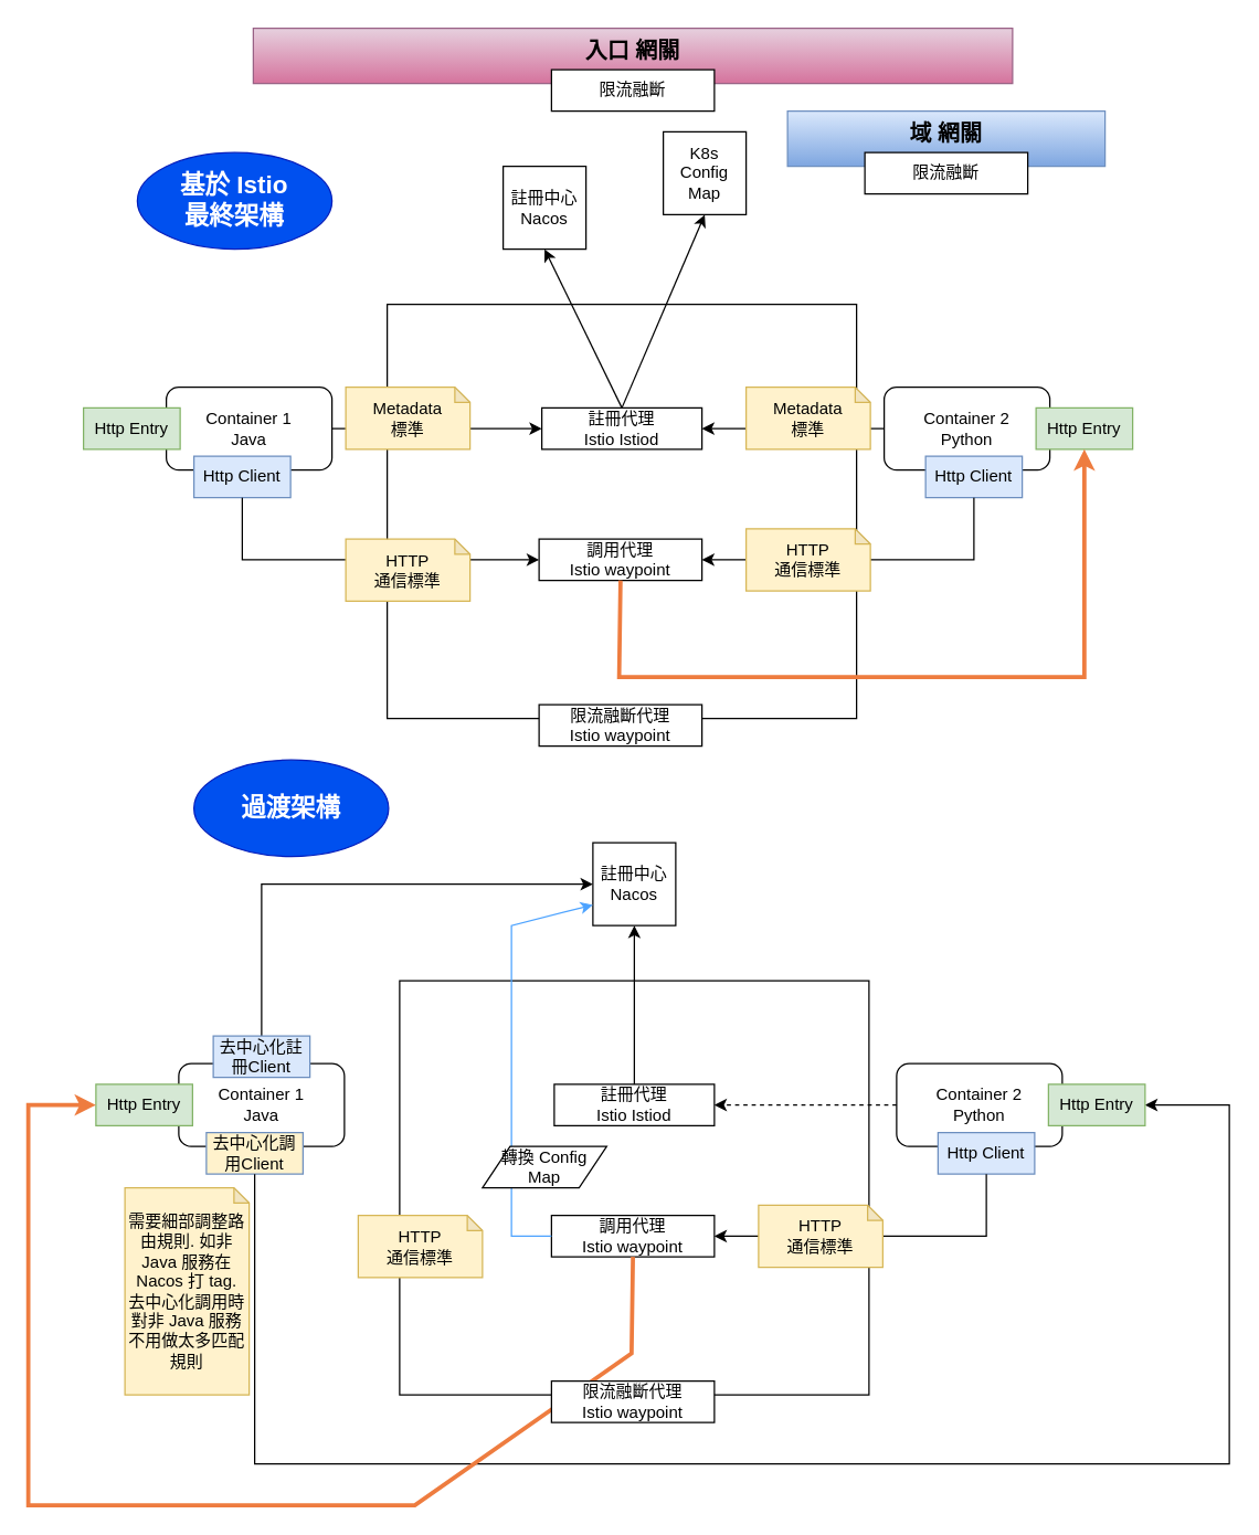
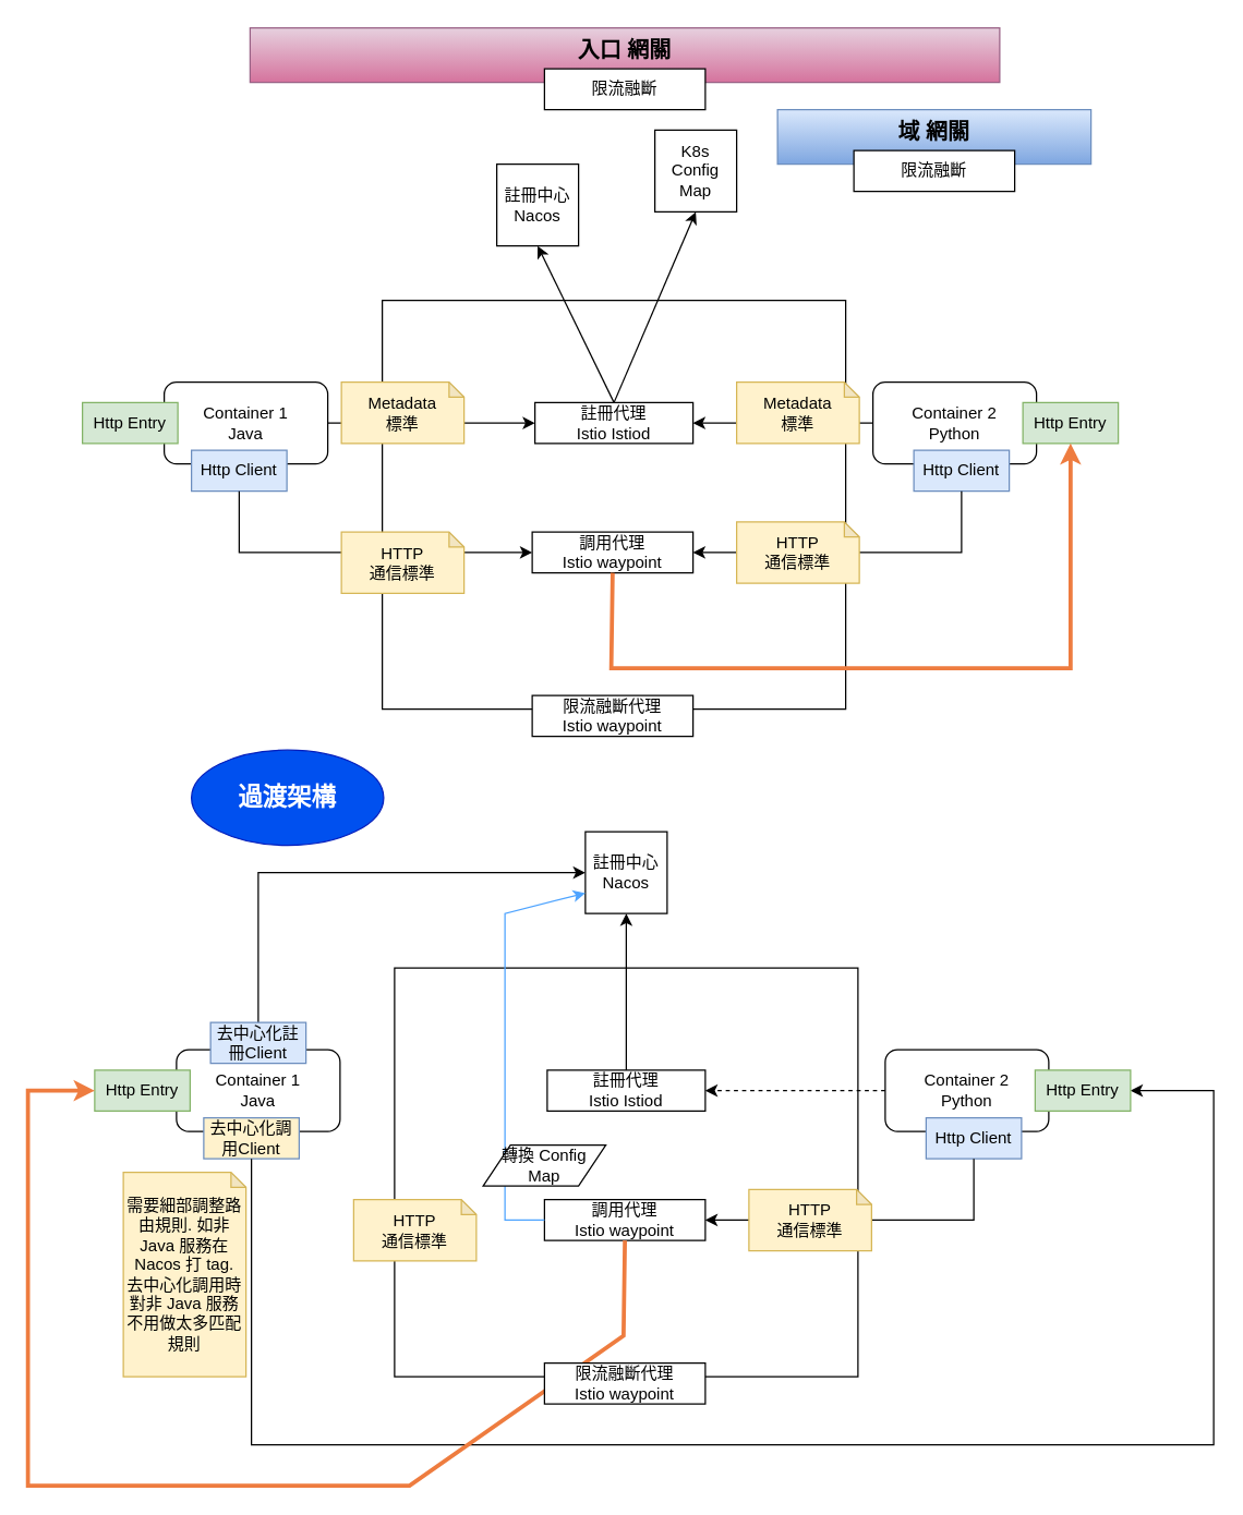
- <mxCell id="45" value="&lt;font&gt;&lt;b&gt;基於 Istio&lt;br&gt;最終架構&lt;/b&gt;&lt;/font&gt;" style="ellipse;whiteSpace=wrap;html=1;fillColor=#0050ef;strokeColor=#001DBC;fontColor=#ffffff;fontSize=18;" parent="1" vertex="1"><mxGeometry x="99" y="110" width="141" height="70" as="geometry" /></mxCell>
- <mxCell id="49" value="轉換 Config Map" style="shape=parallelogram;perimeter=parallelogramPerimeter;whiteSpace=wrap;html=1;fixedSize=1;" parent="1" vertex="1"><mxGeometry x="349" y="830" width="90" height="30" as="geometry" /></mxCell>
+ <mxCell id="49" value="轉換 Config Map" style="shape=parallelogram;perimeter=parallelogramPerimeter;whiteSpace=wrap;html=1;fixedSize=1;" parent="1" vertex="1"><mxGeometry x="354" y="840" width="90" height="30" as="geometry" /></mxCell>
